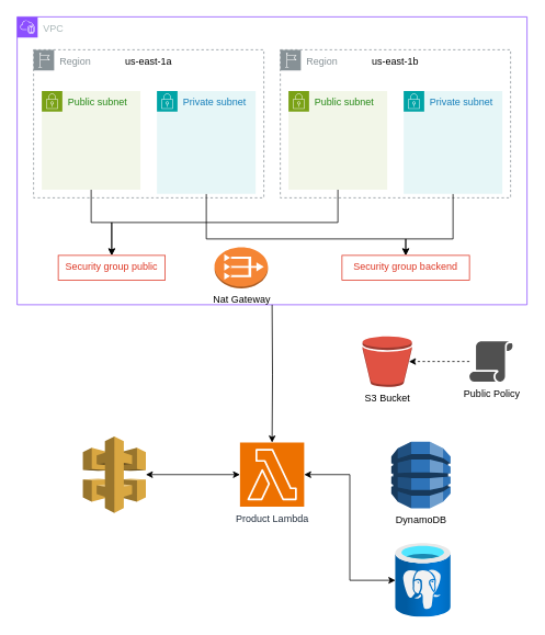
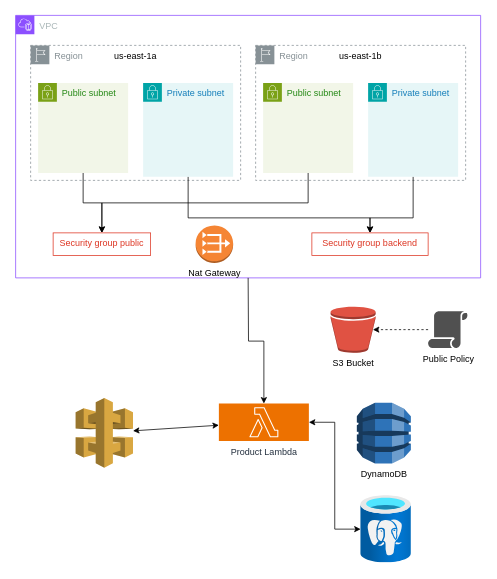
- <mxCell id="17" value="Nat Gateway" style="outlineConnect=0;dashed=0;verticalLabelPosition=bottom;verticalAlign=top;align=center;html=1;shape=mxgraph.aws3.vpc_nat_gateway;fillColor=#F58534;gradientColor=none;" vertex="1" parent="2"><mxGeometry x="240" y="280" width="65" height="50" as="geometry" /></mxCell>
+ <mxCell id="17" value="Nat Gateway" style="outlineConnect=0;dashed=0;verticalLabelPosition=bottom;verticalAlign=top;align=center;html=1;shape=mxgraph.aws3.vpc_nat_gateway;fillColor=#F58534;gradientColor=none;" vertex="1" parent="2"><mxGeometry x="240" y="280" width="50" height="50" as="geometry" /></mxCell>
- <mxCell id="22" value="Product Lambda" style="sketch=0;points=[[0,0,0],[0.25,0,0],[0.5,0,0],[0.75,0,0],[1,0,0],[0,1,0],[0.25,1,0],[0.5,1,0],[0.75,1,0],[1,1,0],[0,0.25,0],[0,0.5,0],[0,0.75,0],[1,0.25,0],[1,0.5,0],[1,0.75,0]];outlineConnect=0;fontColor=#232F3E;fillColor=#ED7100;strokeColor=#ffffff;dashed=0;verticalLabelPosition=bottom;verticalAlign=top;align=center;html=1;fontSize=12;fontStyle=0;aspect=fixed;shape=mxgraph.aws4.resourceIcon;resIcon=mxgraph.aws4.lambda;" parent="1" vertex="1"><mxGeometry x="291" y="537.5" width="78" height="78" as="geometry" /></mxCell>
+ <mxCell id="22" value="Product Lambda" style="sketch=0;points=[[0,0,0],[0.25,0,0],[0.5,0,0],[0.75,0,0],[1,0,0],[0,1,0],[0.25,1,0],[0.5,1,0],[0.75,1,0],[1,1,0],[0,0.25,0],[0,0.5,0],[0,0.75,0],[1,0.25,0],[1,0.5,0],[1,0.75,0]];outlineConnect=0;fontColor=#232F3E;fillColor=#ED7100;strokeColor=#ffffff;dashed=0;verticalLabelPosition=bottom;verticalAlign=top;align=center;html=1;fontSize=12;fontStyle=0;aspect=fixed;shape=mxgraph.aws4.resourceIcon;resIcon=mxgraph.aws4.lambda;" parent="1" vertex="1"><mxGeometry x="291" y="537.5" width="120" height="50" as="geometry" /></mxCell>
